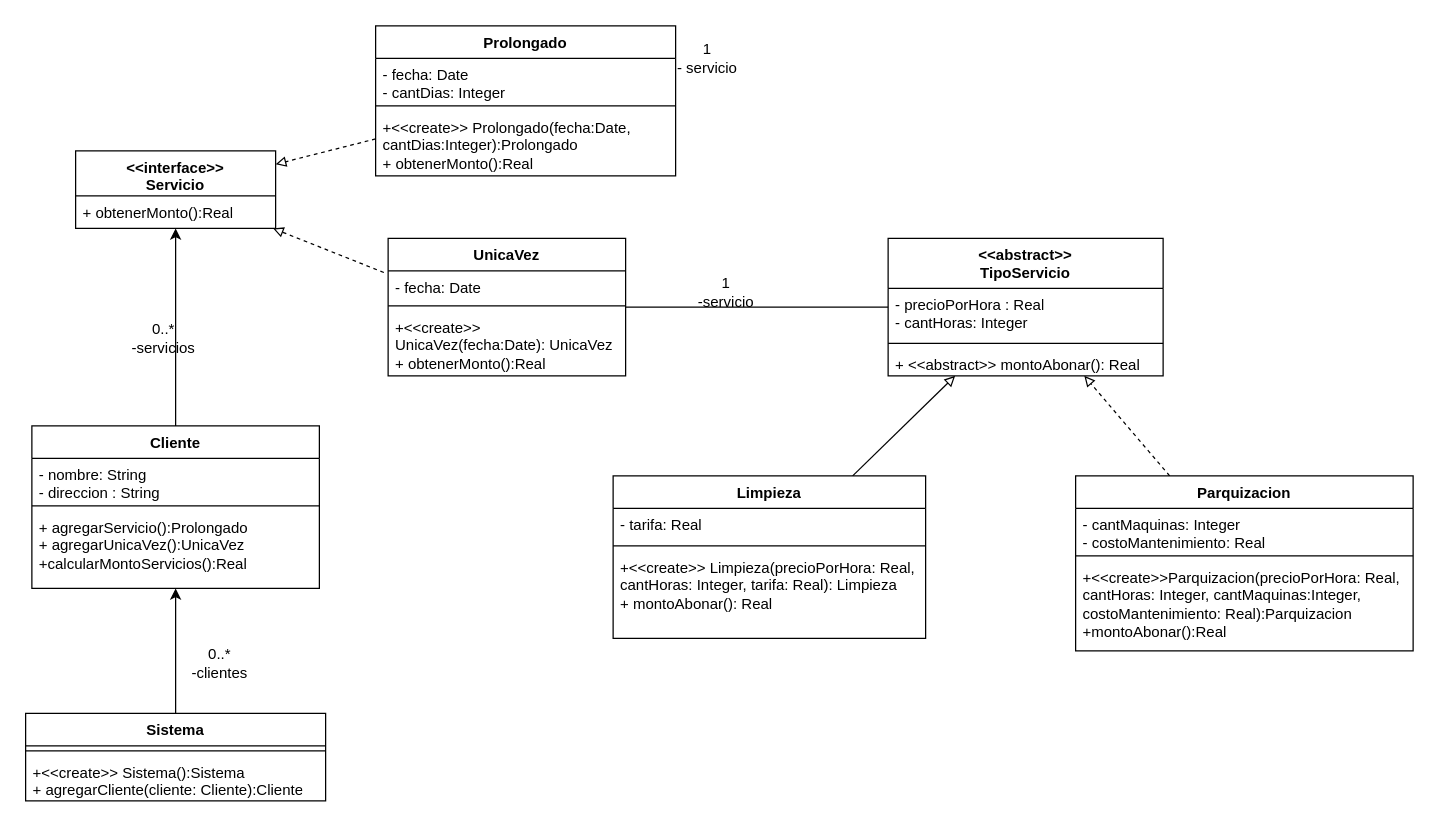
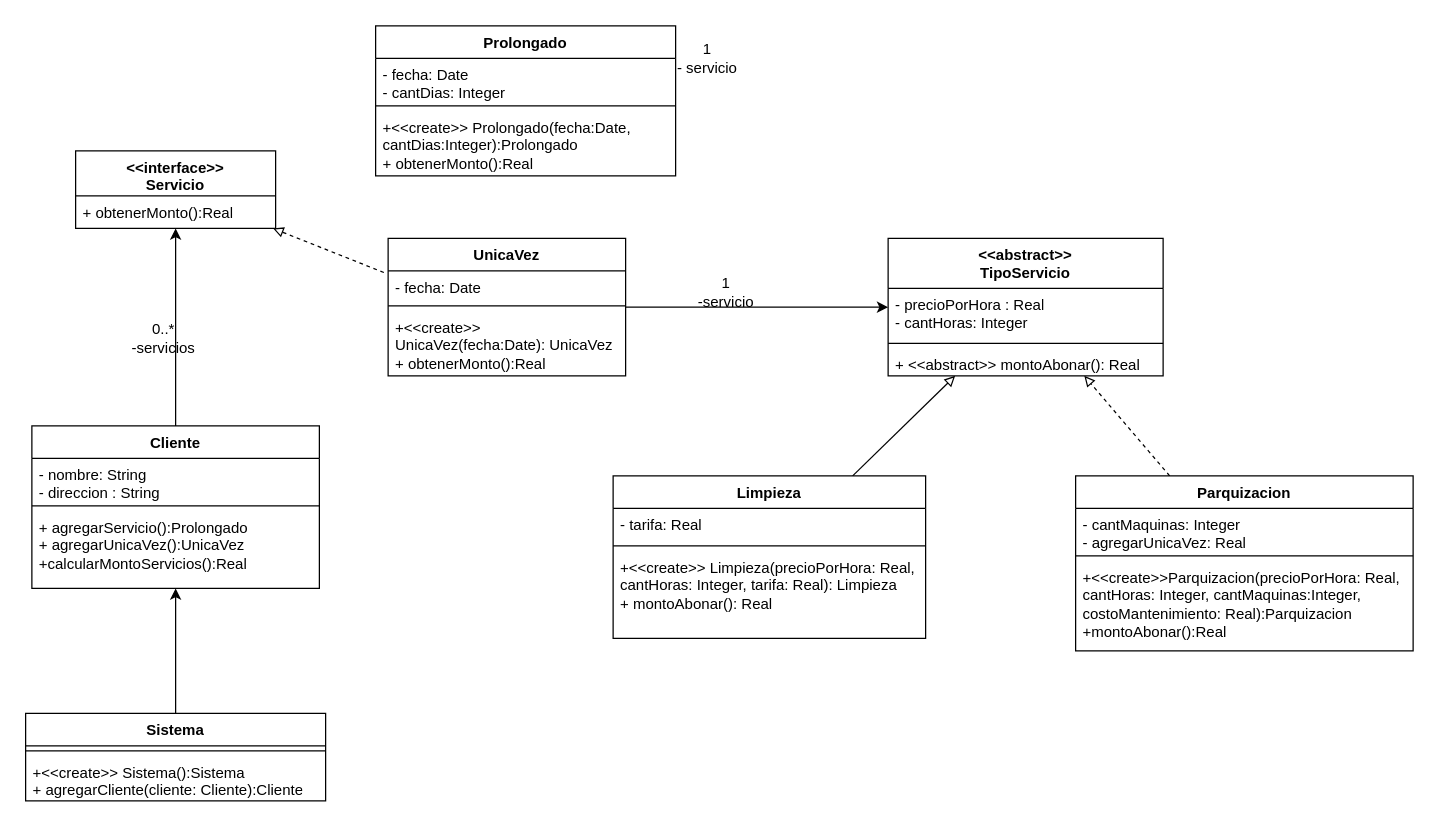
- <mxCell id="21" style="rounded=0;orthogonalLoop=1;jettySize=auto;html=1;endArrow=block;endFill=0;dashed=1;" edge="1" parent="1" source="22" target="30"><mxGeometry relative="1" as="geometry" /></mxCell>
- <mxCell id="16" style="edgeStyle=orthogonalEdgeStyle;rounded=0;orthogonalLoop=1;jettySize=auto;html=1;endArrow=none;" edge="1" parent="1" source="17" target="2"><mxGeometry relative="1" as="geometry" /></mxCell>
+ <mxCell id="16" style="edgeStyle=orthogonalEdgeStyle;rounded=0;orthogonalLoop=1;jettySize=auto;html=1;" edge="1" parent="1" source="17" target="2"><mxGeometry relative="1" as="geometry" /></mxCell>
- <mxCell id="13" value="- cantMaquinas: Integer&lt;br&gt;- costoMantenimiento: Real" style="text;strokeColor=none;fillColor=none;align=left;verticalAlign=top;spacingLeft=4;spacingRight=4;overflow=hidden;rotatable=0;points=[[0,0.5],[1,0.5]];portConstraint=eastwest;whiteSpace=wrap;html=1;" vertex="1" parent="12"><mxGeometry y="26" width="270" height="34" as="geometry" /></mxCell>
+ <mxCell id="13" value="- cantMaquinas: Integer&lt;br&gt;- agregarUnicaVez: Real" style="text;strokeColor=none;fillColor=none;align=left;verticalAlign=top;spacingLeft=4;spacingRight=4;overflow=hidden;rotatable=0;points=[[0,0.5],[1,0.5]];portConstraint=eastwest;whiteSpace=wrap;html=1;" vertex="1" parent="12"><mxGeometry y="26" width="270" height="34" as="geometry" /></mxCell>
- <mxCell id="39" value="0..*&lt;br&gt;-clientes" style="text;html=1;align=center;verticalAlign=middle;resizable=0;points=[];autosize=1;strokeColor=none;fillColor=none;" vertex="1" parent="1"><mxGeometry x="140" y="510" width="70" height="40" as="geometry" /></mxCell>
